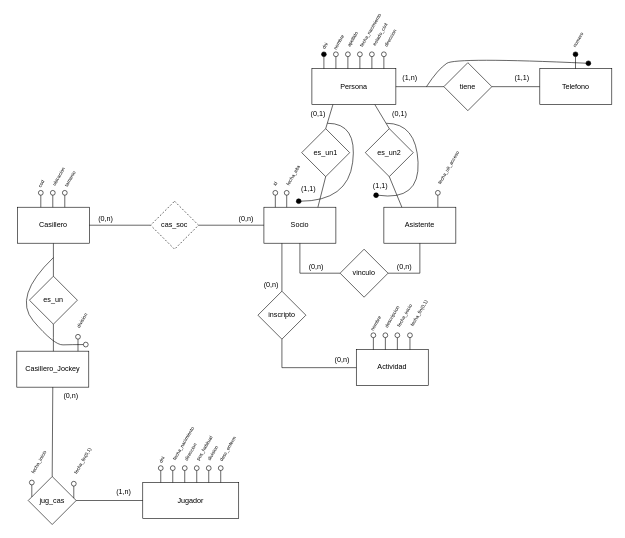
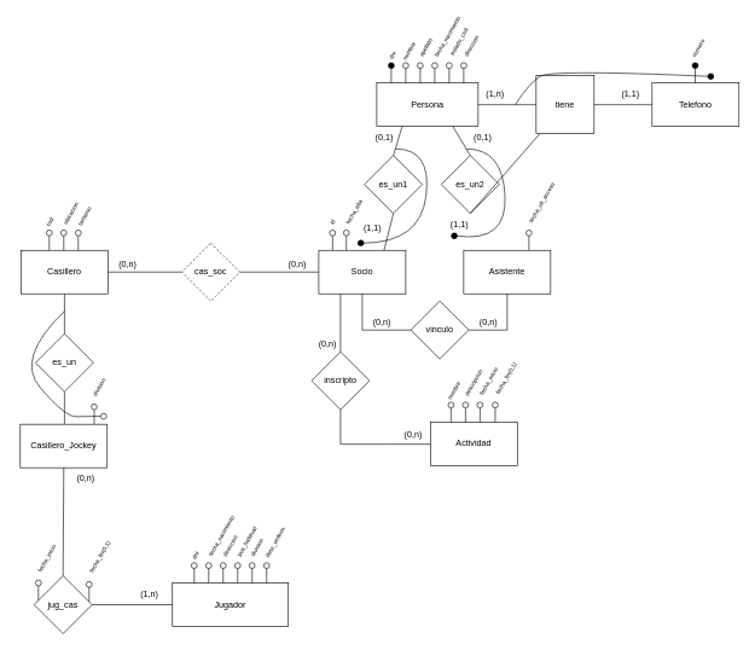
- <mxCell id="137" value="tiene" style="rhombus;whiteSpace=wrap;html=1;" parent="1" vertex="1"><mxGeometry x="739" y="89" width="80" height="80" as="geometry" /></mxCell>
+ <mxCell id="137" value="tiene" style="whiteSpace=wrap;html=1;rounded=0;" parent="1" vertex="1"><mxGeometry x="739" y="89" width="80" height="80" as="geometry" /></mxCell>
- <mxCell id="130" value="" style="endArrow=none;html=1;rounded=0;exitX=0.5;exitY=1;exitDx=0;exitDy=0;entryX=0.25;entryY=0;entryDx=0;entryDy=0;" parent="1" source="126" target="3" edge="1"><mxGeometry width="50" height="50" relative="1" as="geometry"><mxPoint x="669" y="300" as="sourcePoint" /><mxPoint x="719" y="250" as="targetPoint" /></mxGeometry></mxCell>
+ <mxCell id="130" value="" style="endArrow=none;html=1;rounded=0;exitX=0.5;exitY=1;exitDx=0;exitDy=0;" parent="1" source="126" target="137" edge="1"><mxGeometry width="50" height="50" relative="1" as="geometry"><mxPoint x="669" y="300" as="sourcePoint" /><mxPoint x="719" y="250" as="targetPoint" /></mxGeometry></mxCell>
